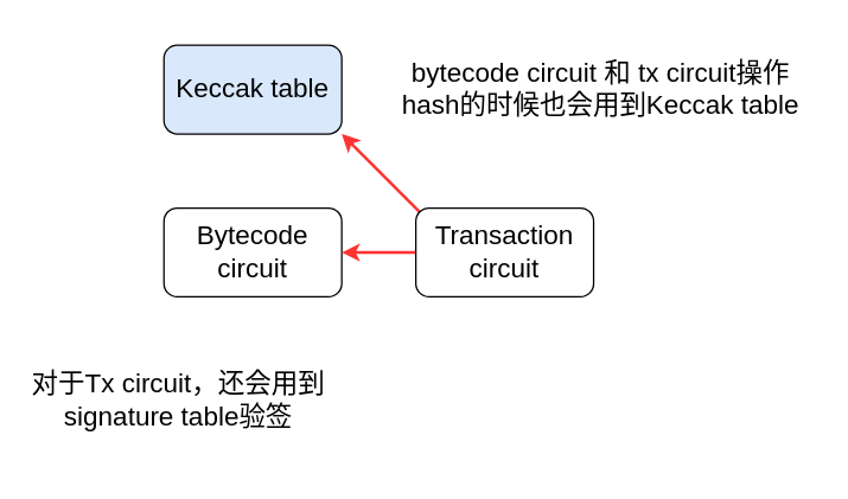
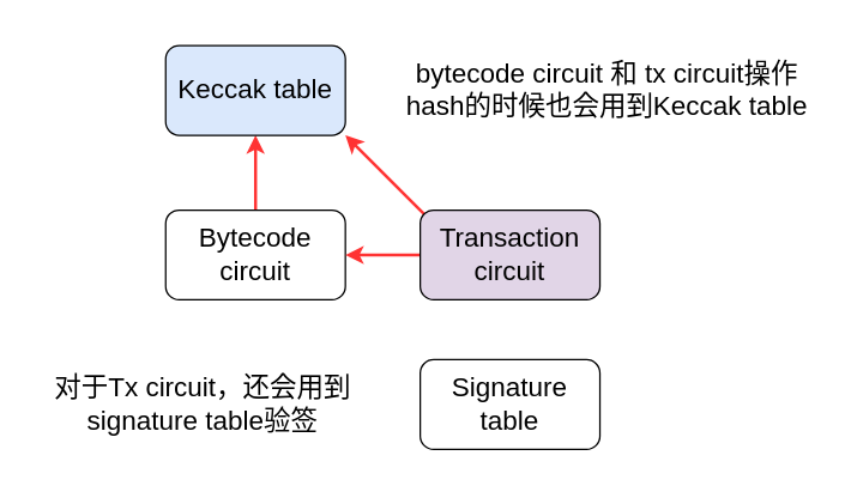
+ <mxCell id="3" value="" style="edgeStyle=orthogonalEdgeStyle;rounded=0;orthogonalLoop=1;jettySize=auto;html=1;strokeColor=#FF3333;strokeWidth=2;" edge="1" parent="1" source="4" target="7"><mxGeometry relative="1" as="geometry" /></mxCell>
- <mxCell id="6" value="&lt;font style=&quot;font-size: 18px;&quot;&gt;Transaction circuit&lt;/font&gt;" style="rounded=1;whiteSpace=wrap;html=1;" vertex="1" parent="1"><mxGeometry x="280" y="140" width="120" height="60" as="geometry" /></mxCell>
+ <mxCell id="6" value="&lt;font style=&quot;font-size: 18px;&quot;&gt;Transaction circuit&lt;/font&gt;" style="rounded=1;whiteSpace=wrap;html=1;fillColor=#e1d5e7;" vertex="1" parent="1"><mxGeometry x="280" y="140" width="120" height="60" as="geometry" /></mxCell>
- <mxCell id="10" value="&lt;font style=&quot;font-size: 18px;&quot;&gt;对于Tx circuit，还会用到signature table验签&lt;/font&gt;" style="text;html=1;strokeColor=none;fillColor=none;align=center;verticalAlign=middle;whiteSpace=wrap;rounded=0;" vertex="1" parent="1"><mxGeometry x="5" y="225" width="230" height="90" as="geometry" /></mxCell>
+ <mxCell id="10" value="&lt;font style=&quot;font-size: 18px;&quot;&gt;对于Tx circuit，还会用到signature table验签&lt;/font&gt;" style="text;html=1;strokeColor=none;fillColor=none;align=center;verticalAlign=middle;whiteSpace=wrap;rounded=0;" vertex="1" parent="1"><mxGeometry x="20" y="225" width="230" height="90" as="geometry" /></mxCell>
+ <mxCell id="8" value="&lt;font style=&quot;font-size: 18px;&quot;&gt;Signature table&lt;/font&gt;" style="rounded=1;whiteSpace=wrap;html=1;" vertex="1" parent="1"><mxGeometry x="280" y="240" width="120" height="60" as="geometry" /></mxCell>
